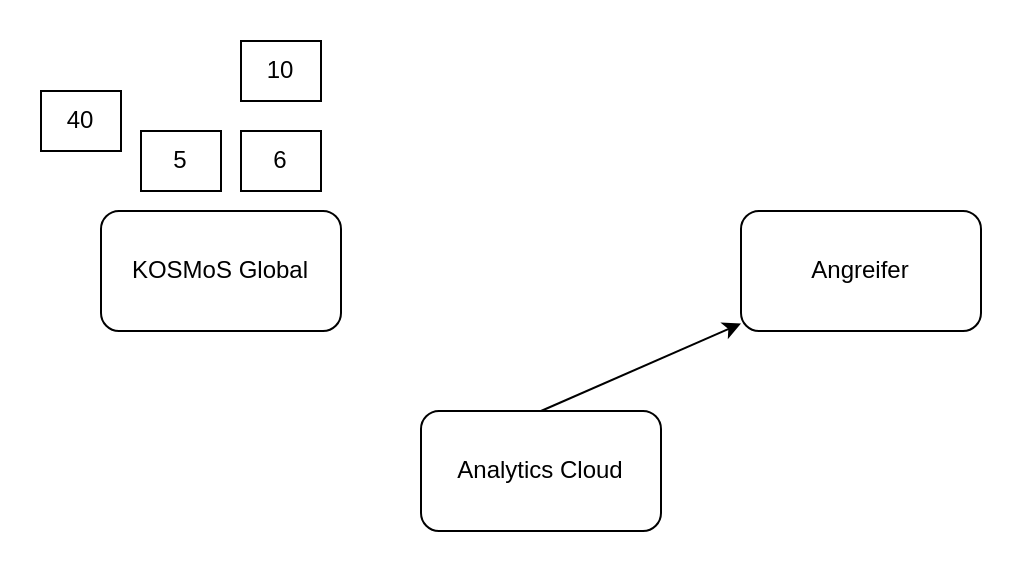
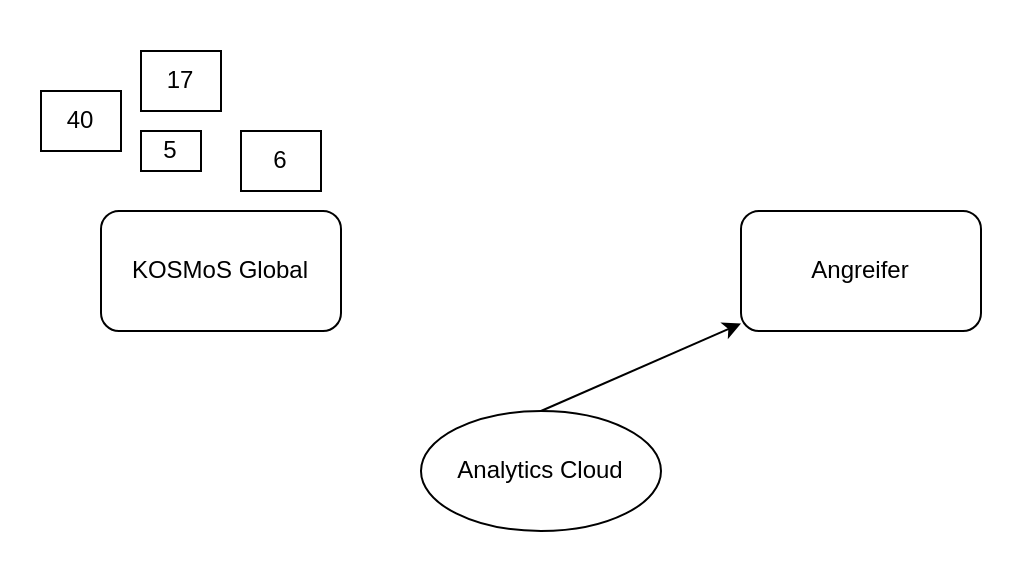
- <mxCell id="8" value="10" style="rounded=0;whiteSpace=wrap;html=1;" vertex="1" parent="1"><mxGeometry x="120" y="20" width="40" height="30" as="geometry" /></mxCell>
+ <mxCell id="7" value="17" style="rounded=0;whiteSpace=wrap;html=1;" vertex="1" parent="1"><mxGeometry x="70" y="25" width="40" height="30" as="geometry" /></mxCell>
- <mxCell id="9" value="5" style="rounded=0;whiteSpace=wrap;html=1;" vertex="1" parent="1"><mxGeometry x="70" y="65" width="40" height="30" as="geometry" /></mxCell>
+ <mxCell id="9" value="5" style="rounded=0;whiteSpace=wrap;html=1;" vertex="1" parent="1"><mxGeometry x="70" y="65" width="30" height="20" as="geometry" /></mxCell>
- <mxCell id="3" value="Analytics Cloud" style="rounded=1;whiteSpace=wrap;html=1;" vertex="1" parent="1"><mxGeometry x="210" y="205" width="120" height="60" as="geometry" /></mxCell>
+ <mxCell id="3" value="Analytics Cloud" style="ellipse;whiteSpace=wrap;html=1;" vertex="1" parent="1"><mxGeometry x="210" y="205" width="120" height="60" as="geometry" /></mxCell>
